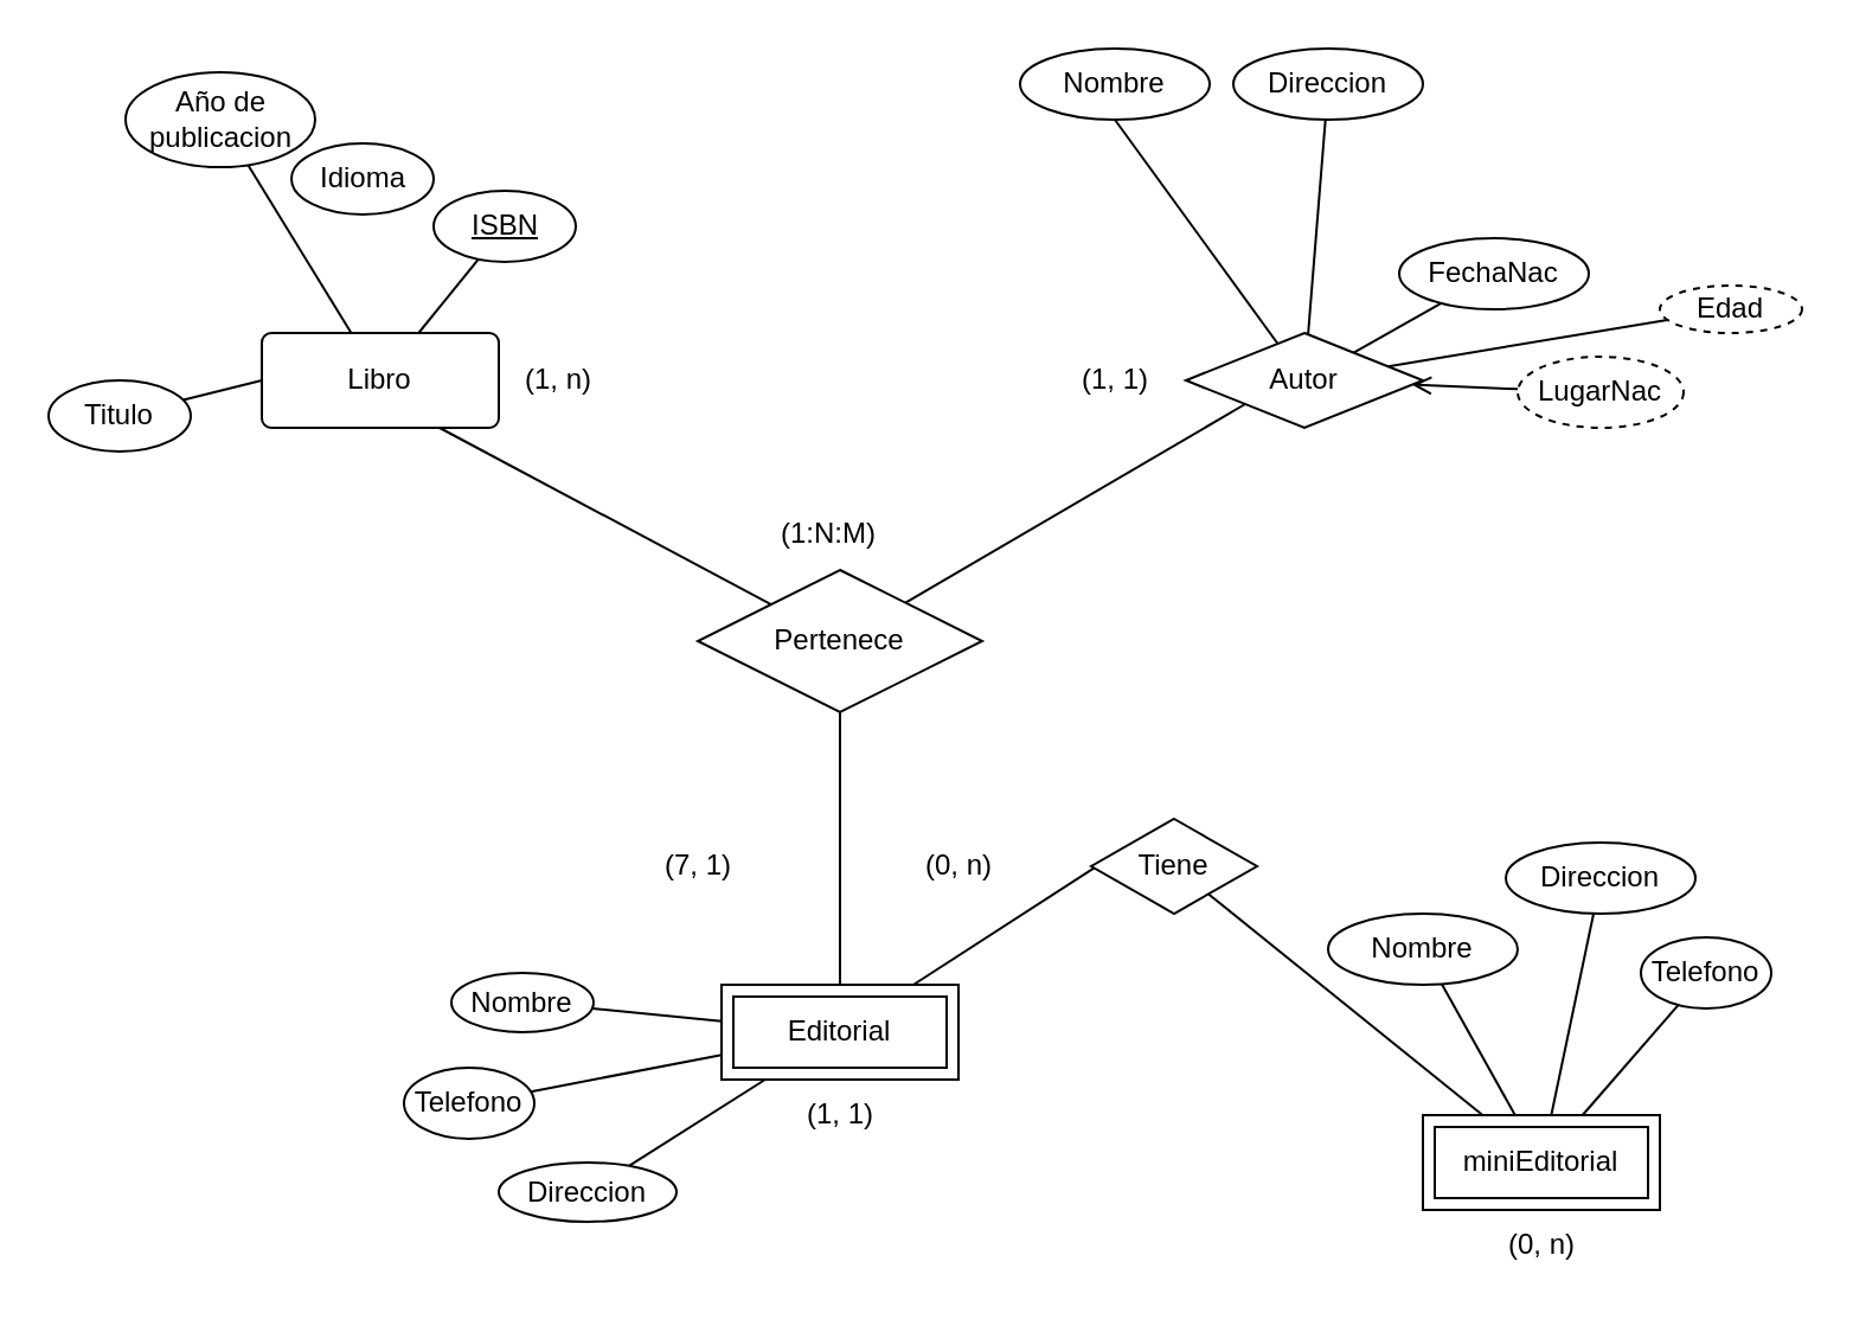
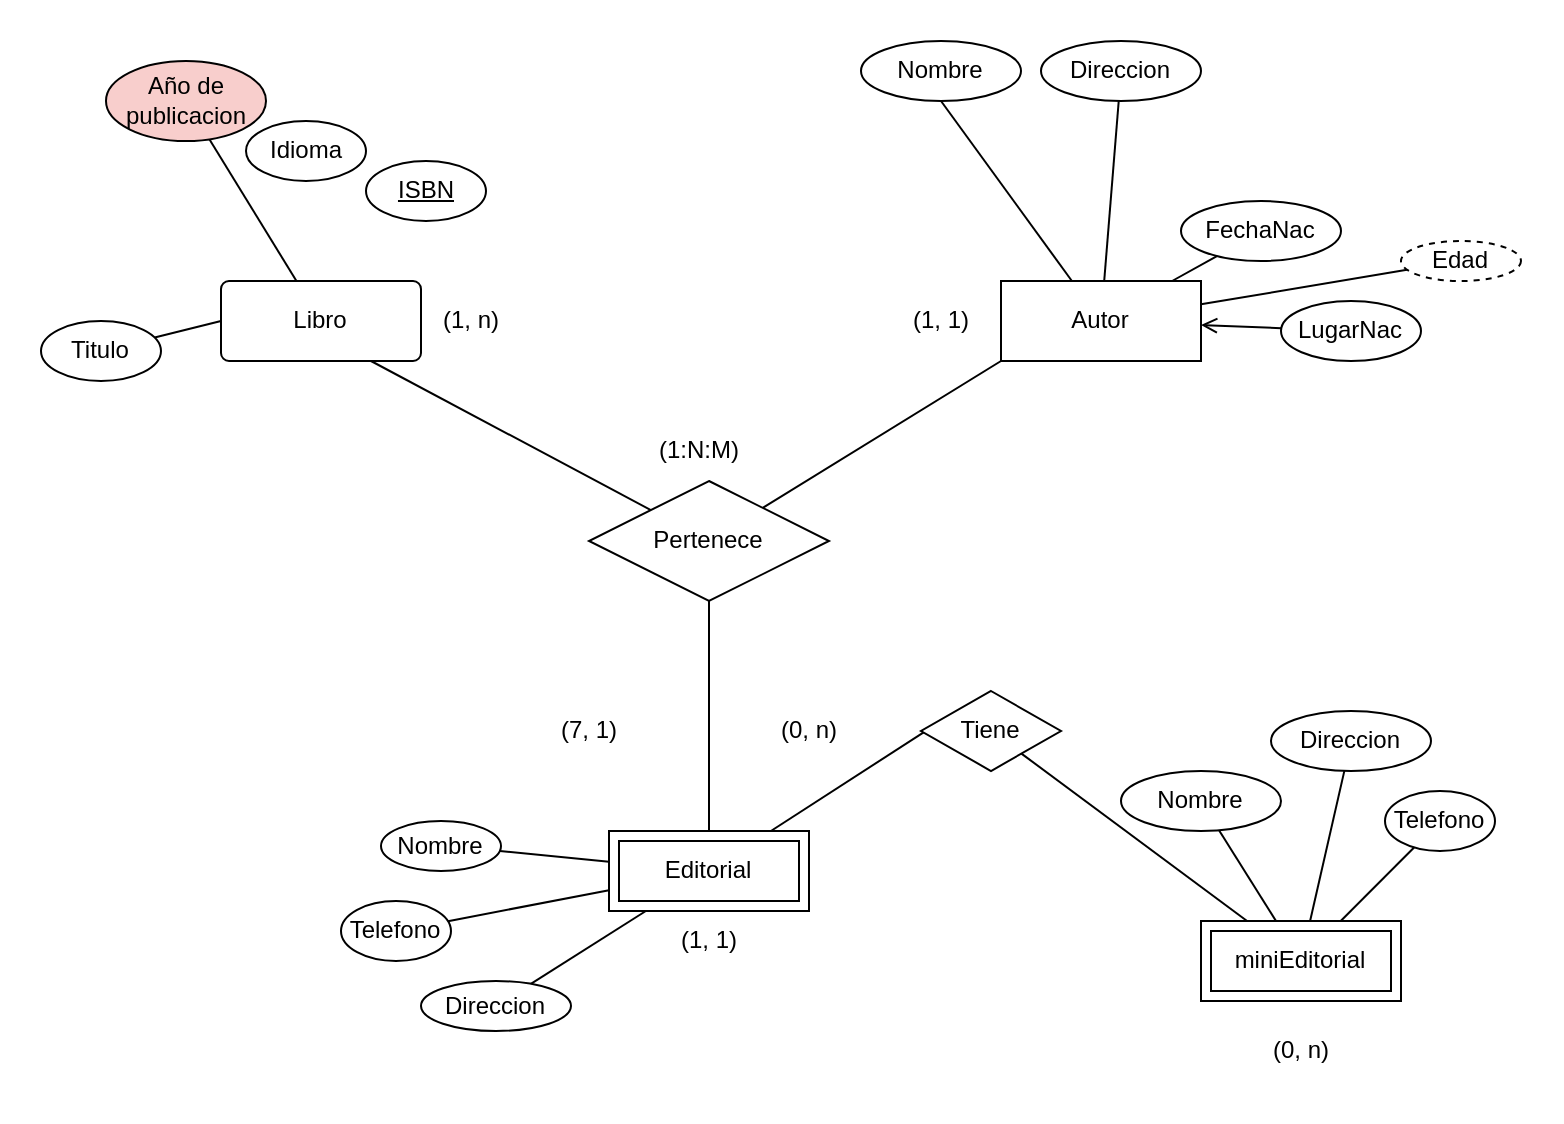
- <mxCell id="22" value="Año de publicacion" style="ellipse;whiteSpace=wrap;html=1;align=center;strokeColor=default;" parent="1" vertex="1"><mxGeometry x="52.5" y="30" width="80" height="40" as="geometry" /></mxCell>
+ <mxCell id="22" value="Año de publicacion" style="ellipse;whiteSpace=wrap;html=1;align=center;strokeColor=default;fillColor=#f8cecc;" parent="1" vertex="1"><mxGeometry x="52.5" y="30" width="80" height="40" as="geometry" /></mxCell>
- <mxCell id="20" style="edgeStyle=none;rounded=0;orthogonalLoop=1;jettySize=auto;html=1;endArrow=none;endFill=0;" parent="1" source="24" target="48" edge="1"><mxGeometry relative="1" as="geometry"><mxPoint x="155.542" y="118.143" as="sourcePoint" /><mxPoint x="114.828" y="155" as="targetPoint" /></mxGeometry></mxCell>
- <mxCell id="3" value="Autor" style="rhombus;whiteSpace=wrap;html=1;align=center;" parent="1" vertex="1"><mxGeometry x="500" y="140" width="100" height="40" as="geometry" /></mxCell>
+ <mxCell id="3" value="Autor" style="whiteSpace=wrap;html=1;align=center;" parent="1" vertex="1"><mxGeometry x="500" y="140" width="100" height="40" as="geometry" /></mxCell>
- <mxCell id="29" value="LugarNac" style="ellipse;whiteSpace=wrap;html=1;align=center;strokeColor=default;dashed=1;" parent="1" vertex="1"><mxGeometry x="640" y="150" width="70" height="30" as="geometry" /></mxCell>
+ <mxCell id="29" value="LugarNac" style="ellipse;whiteSpace=wrap;html=1;align=center;strokeColor=default;" parent="1" vertex="1"><mxGeometry x="640" y="150" width="70" height="30" as="geometry" /></mxCell>
- <mxCell id="11" value="miniEditorial" style="shape=ext;margin=3;double=1;whiteSpace=wrap;html=1;align=center;" parent="1" vertex="1"><mxGeometry x="600" y="470" width="100" height="40" as="geometry" /></mxCell>
+ <mxCell id="11" value="miniEditorial" style="shape=ext;margin=3;double=1;whiteSpace=wrap;html=1;align=center;" parent="1" vertex="1"><mxGeometry x="600" y="460" width="100" height="40" as="geometry" /></mxCell>
